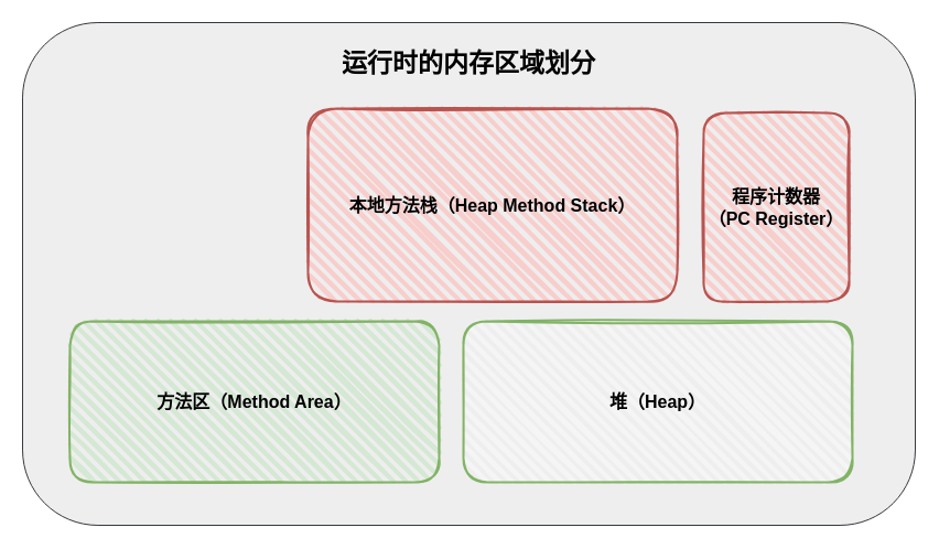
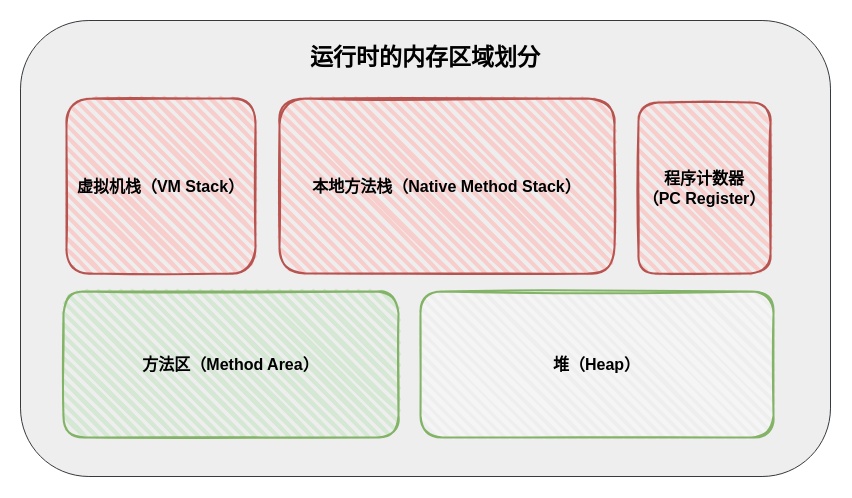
+ <mxCell id="5" value="虚拟机栈（VM Stack）" style="rounded=1;whiteSpace=wrap;html=1;strokeWidth=2;fillWeight=4;hachureGap=8;hachureAngle=45;fillColor=#f8cecc;sketch=1;shadow=0;fontSize=16;strokeColor=#b85450;fontStyle=1" vertex="1" parent="1"><mxGeometry x="66" y="98" width="189" height="175" as="geometry" /></mxCell>
- <mxCell id="6" value="本地方法栈（Heap Method Stack）" style="rounded=1;whiteSpace=wrap;html=1;strokeWidth=2;fillWeight=4;hachureGap=8;hachureAngle=45;fillColor=#f8cecc;sketch=1;shadow=0;fontSize=16;strokeColor=#b85450;fontStyle=1" vertex="1" parent="1"><mxGeometry x="279" y="98" width="335" height="175" as="geometry" /></mxCell>
+ <mxCell id="6" value="本地方法栈（Native Method Stack）" style="rounded=1;whiteSpace=wrap;html=1;strokeWidth=2;fillWeight=4;hachureGap=8;hachureAngle=45;fillColor=#f8cecc;sketch=1;shadow=0;fontSize=16;strokeColor=#b85450;fontStyle=1" vertex="1" parent="1"><mxGeometry x="279" y="98" width="335" height="175" as="geometry" /></mxCell>
